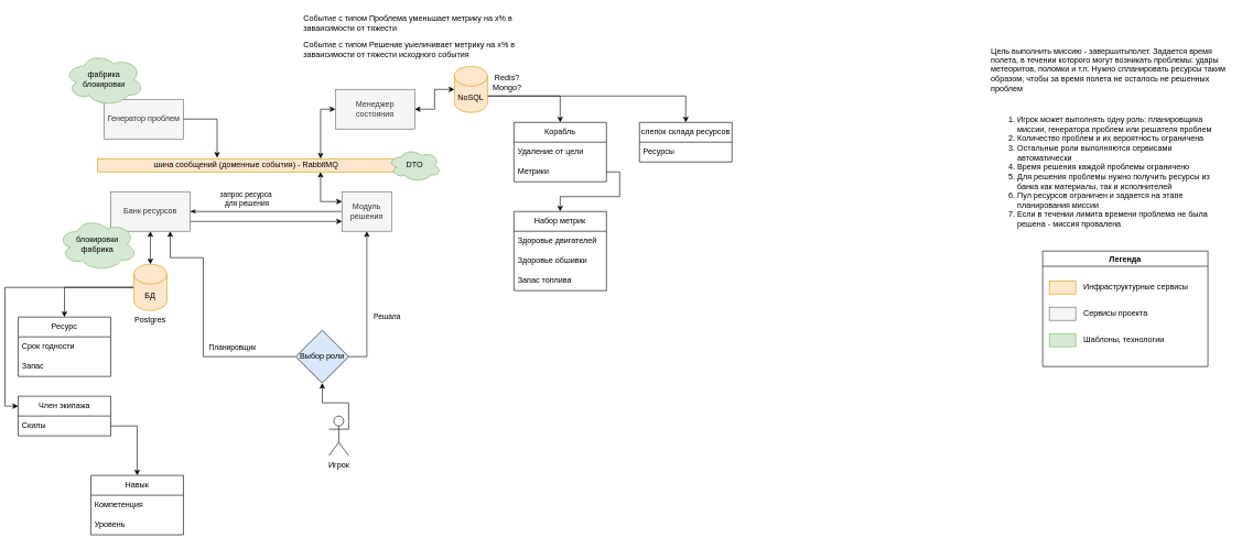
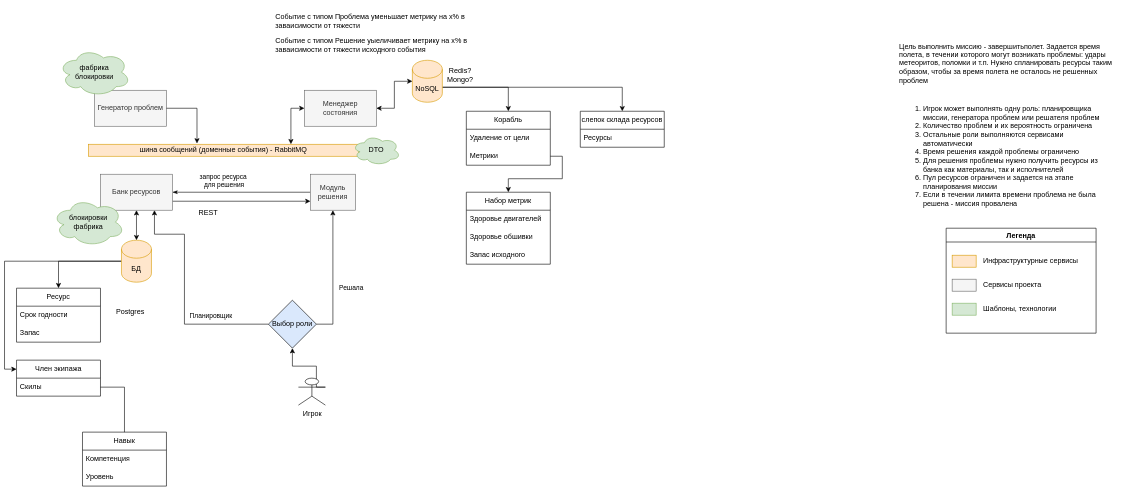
- <mxCell id="12" value="Менеджер состояния" style="rounded=0;whiteSpace=wrap;html=1;fillColor=#f5f5f5;fontColor=#333333;strokeColor=#666666;" parent="1" vertex="1"><mxGeometry x="500" y="135" width="120" height="60" as="geometry" /></mxCell>
+ <mxCell id="12" value="Менеджер состояния" style="rounded=0;whiteSpace=wrap;html=1;fillColor=#f5f5f5;fontColor=#333333;strokeColor=#666666;" parent="1" vertex="1"><mxGeometry x="500" y="150" width="120" height="60" as="geometry" /></mxCell>
- <mxCell id="18" style="edgeStyle=orthogonalEdgeStyle;rounded=0;orthogonalLoop=1;jettySize=auto;html=1;exitX=0;exitY=0.25;exitDx=0;exitDy=0;entryX=0.75;entryY=1;entryDx=0;entryDy=0;startArrow=classic;startFill=1;" parent="1" source="19" target="24" edge="1"><mxGeometry relative="1" as="geometry" /></mxCell>
+ <mxCell id="20" value="REST" style="text;html=1;align=center;verticalAlign=middle;whiteSpace=wrap;rounded=0;" parent="1" vertex="1"><mxGeometry x="310" y="340" width="60" height="30" as="geometry" /></mxCell>
- <mxCell id="44" value="Запас топлива" style="text;strokeColor=none;fillColor=none;align=left;verticalAlign=middle;spacingLeft=4;spacingRight=4;overflow=hidden;points=[[0,0.5],[1,0.5]];portConstraint=eastwest;rotatable=0;whiteSpace=wrap;html=1;" parent="41" vertex="1"><mxGeometry y="90" width="140" height="30" as="geometry" /></mxCell>
+ <mxCell id="44" value="Запас исходного" style="text;strokeColor=none;fillColor=none;align=left;verticalAlign=middle;spacingLeft=4;spacingRight=4;overflow=hidden;points=[[0,0.5],[1,0.5]];portConstraint=eastwest;rotatable=0;whiteSpace=wrap;html=1;" parent="41" vertex="1"><mxGeometry y="90" width="140" height="30" as="geometry" /></mxCell>
- <mxCell id="23" value="Postgres" style="text;html=1;align=center;verticalAlign=middle;whiteSpace=wrap;rounded=0;" parent="1" vertex="1"><mxGeometry x="190" y="470" width="60" height="30" as="geometry" /></mxCell>
+ <mxCell id="23" value="Postgres" style="text;html=1;align=center;verticalAlign=middle;whiteSpace=wrap;rounded=0;" parent="1" vertex="1"><mxGeometry x="180" y="505" width="60" height="30" as="geometry" /></mxCell>
- <mxCell id="22" value="Игрок" style="shape=umlActor;verticalLabelPosition=bottom;verticalAlign=top;html=1;outlineConnect=0;" parent="1" vertex="1"><mxGeometry x="490" y="630" width="30" height="60" as="geometry" /></mxCell>
+ <mxCell id="22" value="Игрок" style="shape=umlActor;verticalLabelPosition=bottom;verticalAlign=top;html=1;outlineConnect=0;" parent="1" vertex="1"><mxGeometry x="490" y="630" width="45" height="45" as="geometry" /></mxCell>
- <mxCell id="64" style="edgeStyle=orthogonalEdgeStyle;rounded=0;orthogonalLoop=1;jettySize=auto;html=1;exitX=1;exitY=0.5;exitDx=0;exitDy=0;entryX=0.5;entryY=0;entryDx=0;entryDy=0;" parent="1" source="60" target="61" edge="1"><mxGeometry relative="1" as="geometry" /></mxCell>
+ <mxCell id="64" style="edgeStyle=orthogonalEdgeStyle;rounded=0;orthogonalLoop=1;jettySize=auto;html=1;exitX=1;exitY=0.5;exitDx=0;exitDy=0;entryX=0.5;entryY=0;entryDx=0;entryDy=0;endArrow=none;" parent="1" source="60" target="61" edge="1"><mxGeometry relative="1" as="geometry" /></mxCell>
